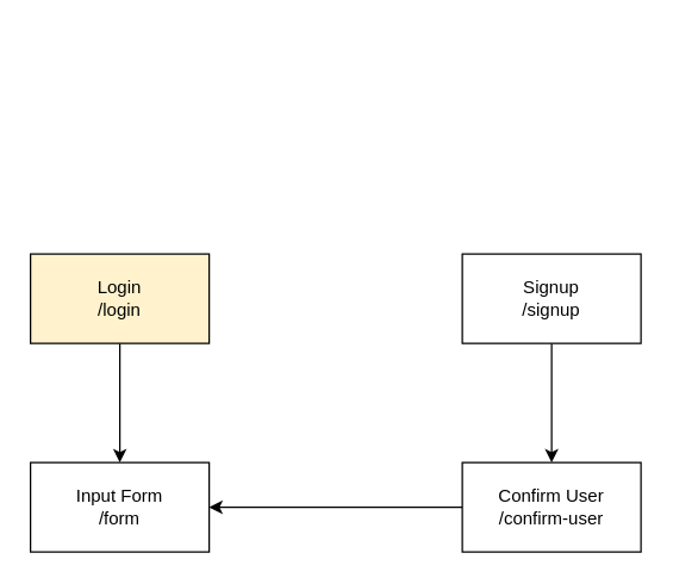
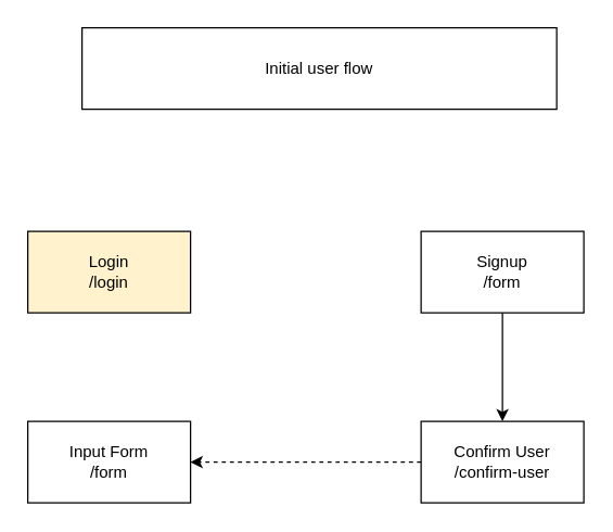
+ <mxCell id="2" value="Initial user flow" style="rounded=0;whiteSpace=wrap;html=1;" vertex="1" parent="1"><mxGeometry x="60" y="20" width="350" height="60" as="geometry" /></mxCell>
- <mxCell id="6" value="&lt;div&gt;Signup&lt;/div&gt;/signup" style="rounded=0;whiteSpace=wrap;html=1;" vertex="1" parent="1"><mxGeometry x="310" y="170" width="120" height="60" as="geometry" /></mxCell>
+ <mxCell id="6" value="&lt;div&gt;Signup&lt;/div&gt;/form" style="rounded=0;whiteSpace=wrap;html=1;" vertex="1" parent="1"><mxGeometry x="310" y="170" width="120" height="60" as="geometry" /></mxCell>
- <mxCell id="3" value="" style="edgeStyle=orthogonalEdgeStyle;rounded=0;orthogonalLoop=1;jettySize=auto;html=1;" edge="1" parent="1" source="4" target="9"><mxGeometry relative="1" as="geometry" /></mxCell>
- <mxCell id="7" style="edgeStyle=orthogonalEdgeStyle;rounded=0;orthogonalLoop=1;jettySize=auto;html=1;entryX=1;entryY=0.5;entryDx=0;entryDy=0;" edge="1" parent="1" source="8" target="9"><mxGeometry relative="1" as="geometry" /></mxCell>
+ <mxCell id="7" style="edgeStyle=orthogonalEdgeStyle;rounded=0;orthogonalLoop=1;jettySize=auto;html=1;entryX=1;entryY=0.5;entryDx=0;entryDy=0;dashed=1;" edge="1" parent="1" source="8" target="9"><mxGeometry relative="1" as="geometry" /></mxCell>
